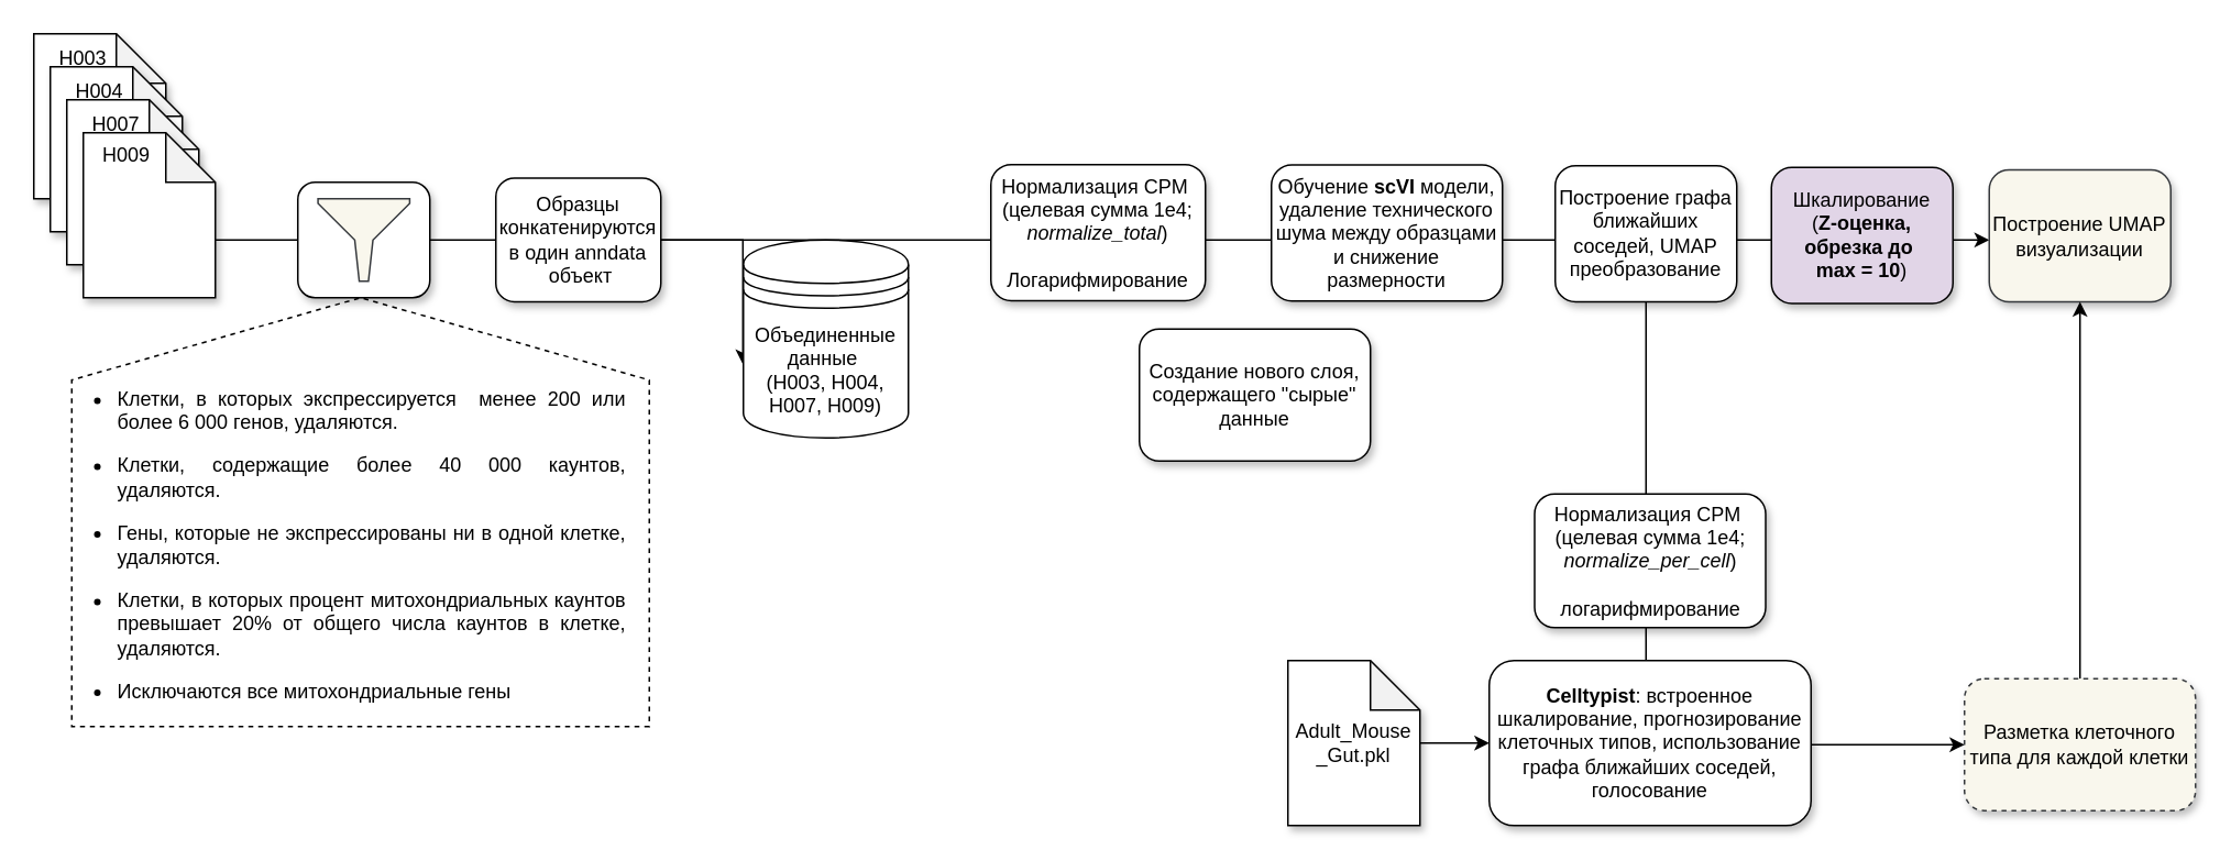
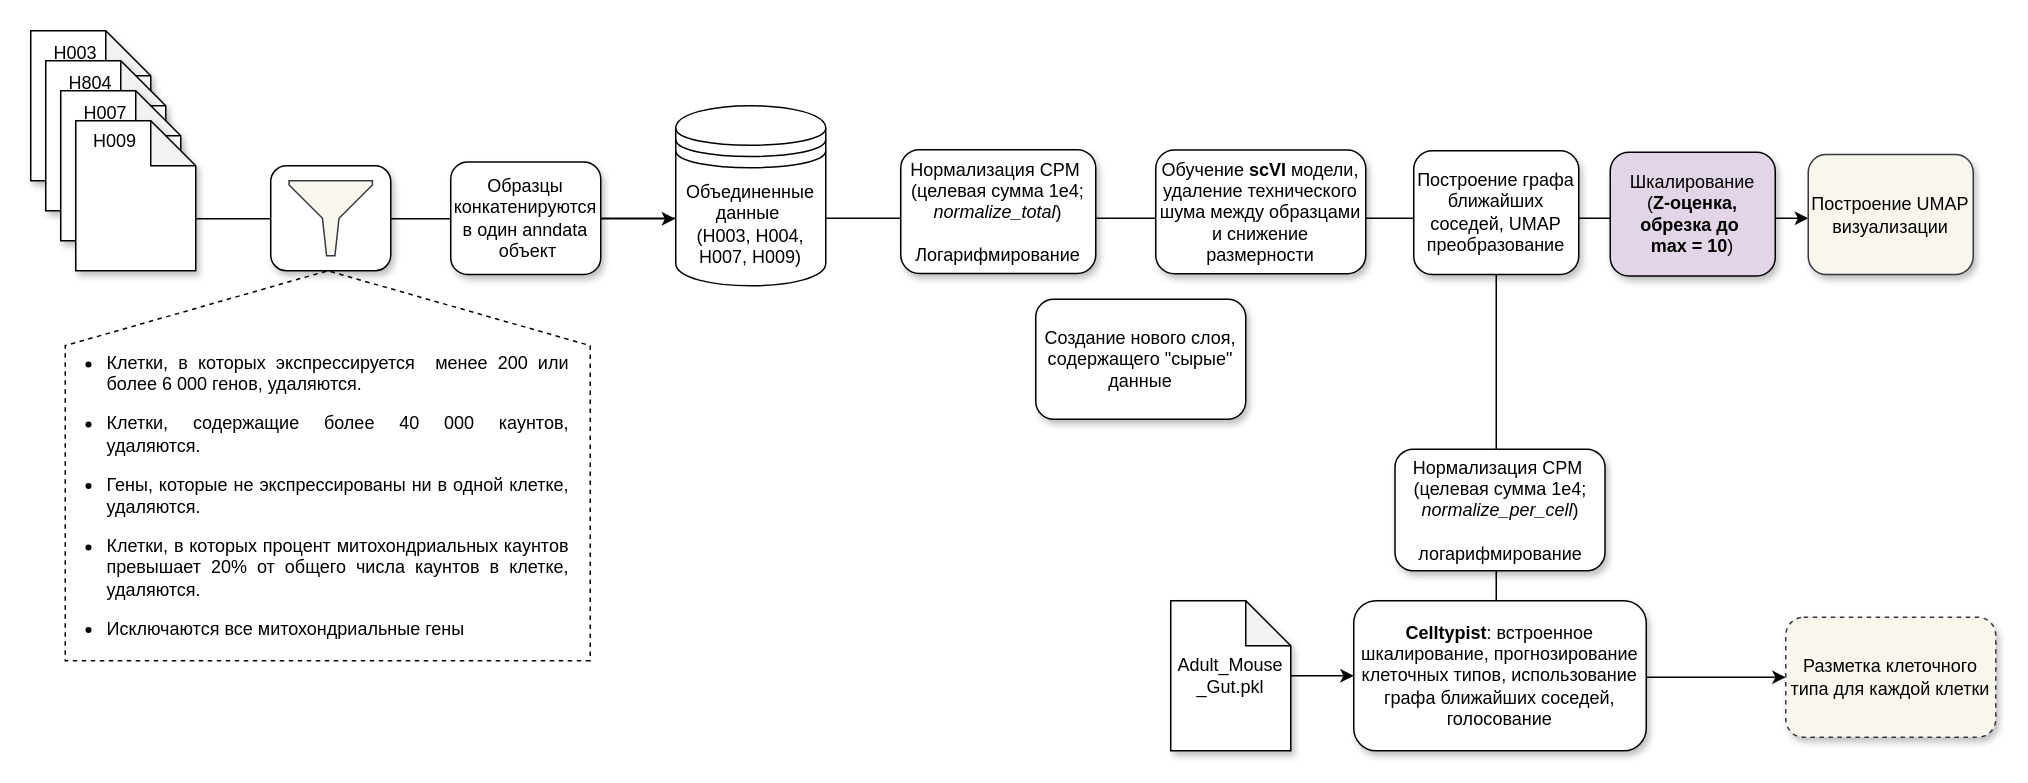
- <mxCell id="10" value="&lt;div&gt;H004&lt;/div&gt;" style="text;html=1;strokeColor=none;fillColor=none;align=center;verticalAlign=middle;whiteSpace=wrap;rounded=0;" parent="4" vertex="1"><mxGeometry x="10" y="20" width="60" height="30" as="geometry" /></mxCell>
+ <mxCell id="10" value="&lt;div&gt;H804&lt;/div&gt;" style="text;html=1;strokeColor=none;fillColor=none;align=center;verticalAlign=middle;whiteSpace=wrap;rounded=0;" parent="4" vertex="1"><mxGeometry x="10" y="20" width="60" height="30" as="geometry" /></mxCell>
- <mxCell id="23" value="&lt;div&gt;Объединенные данные&amp;nbsp;&lt;/div&gt;&lt;div&gt;(H003, H004, H007, H009)&lt;/div&gt;" style="shape=datastore;whiteSpace=wrap;html=1;" parent="1" vertex="1"><mxGeometry x="450" y="145" width="100" height="120" as="geometry" /></mxCell>
+ <mxCell id="23" value="&lt;div&gt;Объединенные данные&amp;nbsp;&lt;/div&gt;&lt;div&gt;(H003, H004, H007, H009)&lt;/div&gt;" style="shape=datastore;whiteSpace=wrap;html=1;" parent="1" vertex="1"><mxGeometry x="450" y="70" width="100" height="120" as="geometry" /></mxCell>
- <mxCell id="27" style="edgeStyle=orthogonalEdgeStyle;rounded=0;orthogonalLoop=1;jettySize=auto;html=1;exitX=0.5;exitY=0;exitDx=0;exitDy=0;entryX=0.5;entryY=1;entryDx=0;entryDy=0;" parent="1" source="28" target="22" edge="1"><mxGeometry relative="1" as="geometry" /></mxCell>
